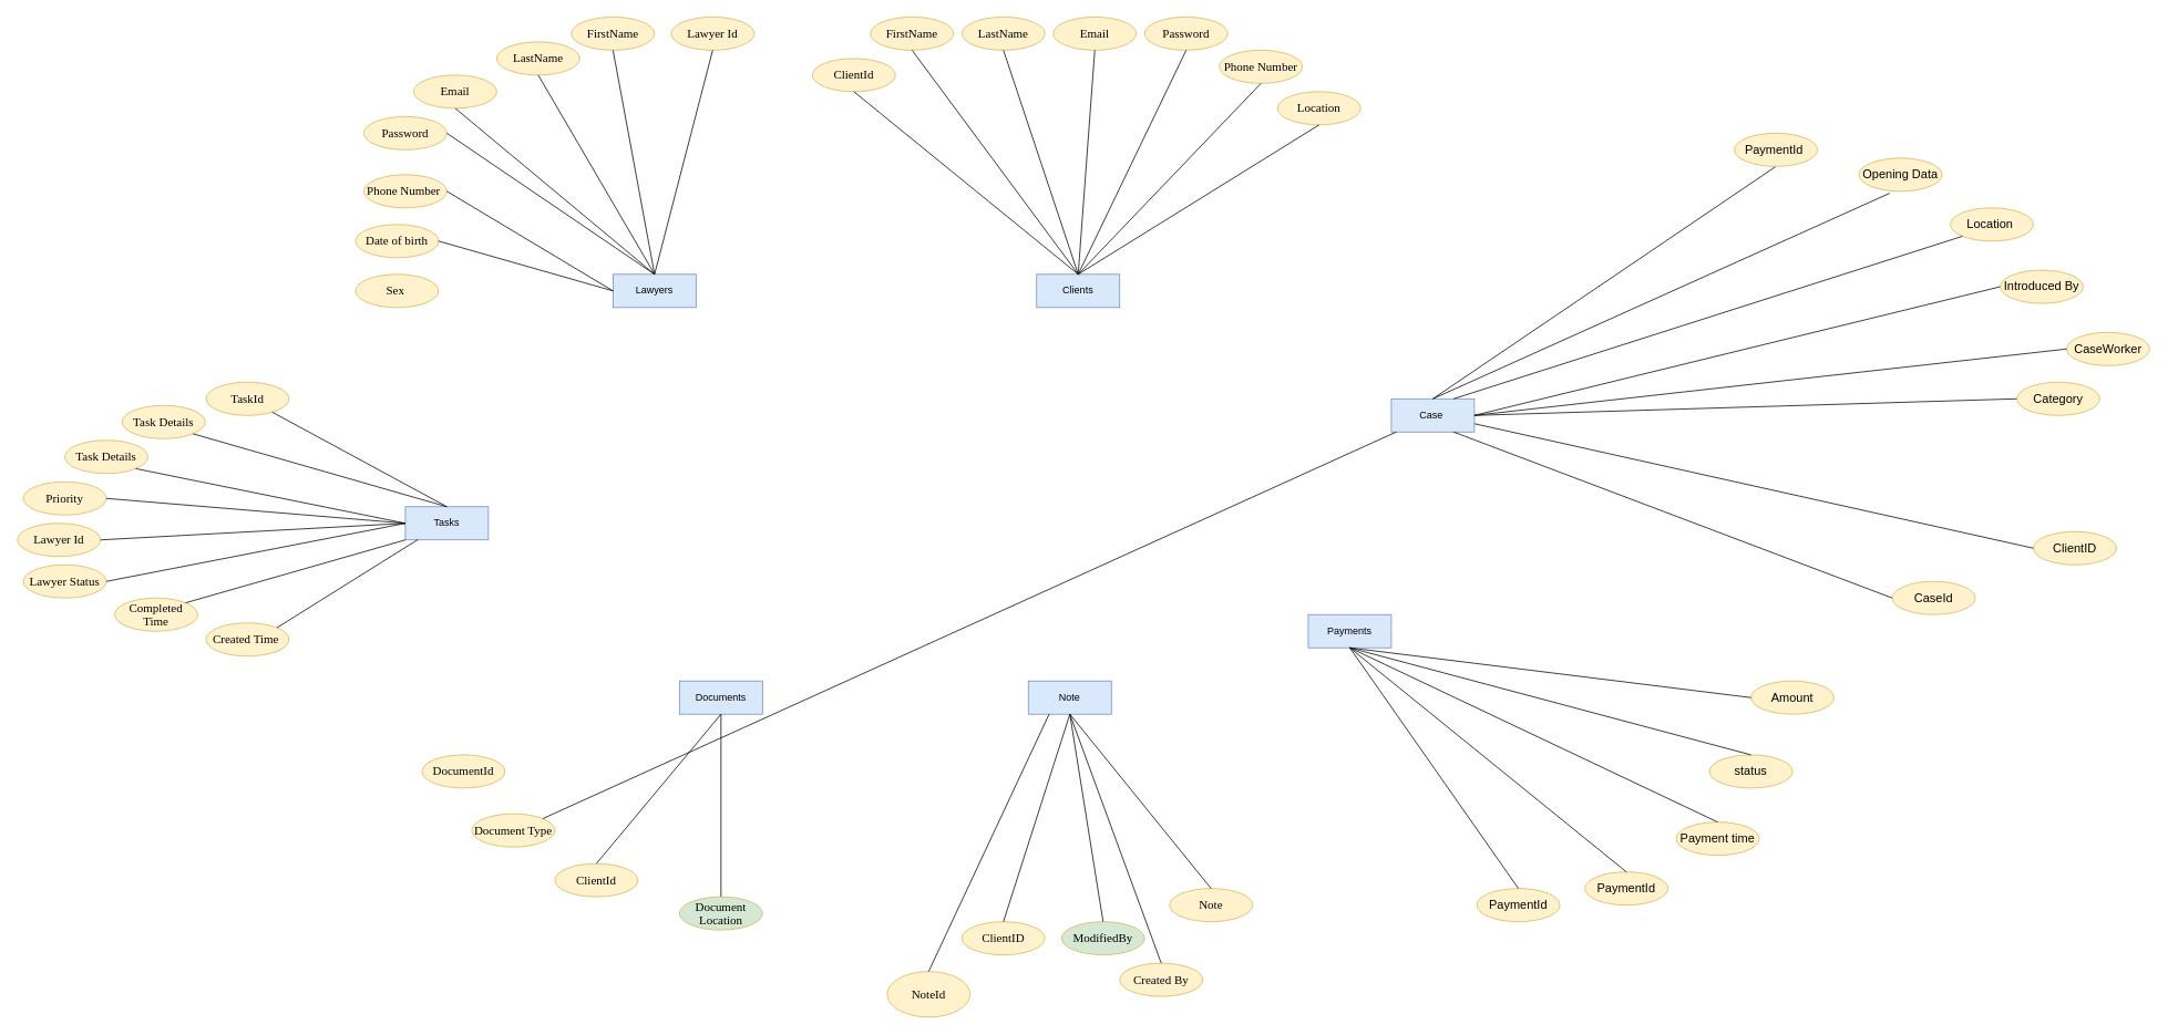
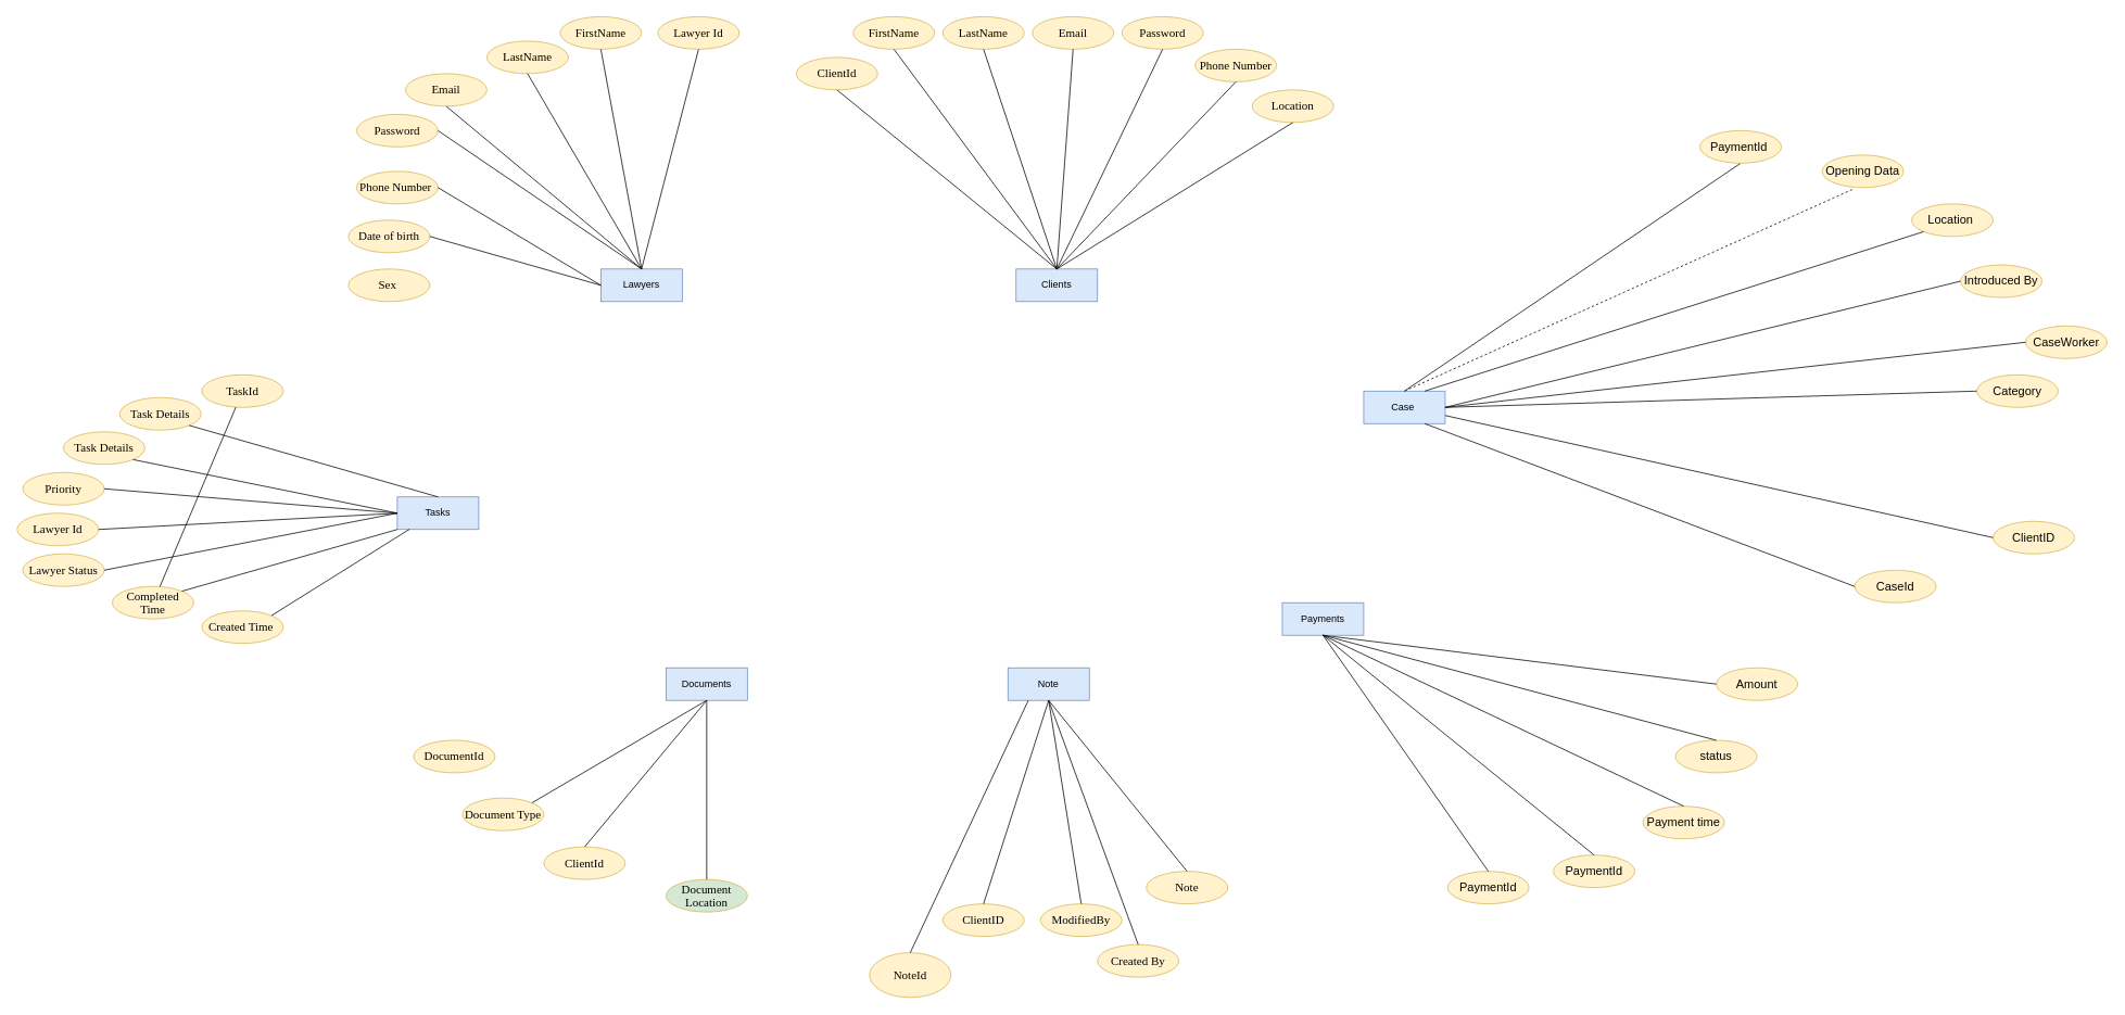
- <mxCell id="75" value="" style="endArrow=none;html=1;rounded=0;exitX=0.37;exitY=1.058;exitDx=0;exitDy=0;exitPerimeter=0;entryX=0.5;entryY=0;entryDx=0;entryDy=0;" edge="1" parent="1" source="83" target="13"><mxGeometry relative="1" as="geometry"><mxPoint x="1377" y="650" as="sourcePoint" /><mxPoint x="1537" y="650" as="targetPoint" /></mxGeometry></mxCell>
+ <mxCell id="75" value="" style="endArrow=none;html=1;rounded=0;exitX=0.37;exitY=1.058;exitDx=0;exitDy=0;exitPerimeter=0;entryX=0.5;entryY=0;entryDx=0;entryDy=0;dashed=1;" edge="1" parent="1" source="83" target="13"><mxGeometry relative="1" as="geometry"><mxPoint x="1377" y="650" as="sourcePoint" /><mxPoint x="1537" y="650" as="targetPoint" /></mxGeometry></mxCell>
- <mxCell id="31" value="" style="endArrow=none;html=1;rounded=0;entryX=0.5;entryY=0;entryDx=0;entryDy=0;" edge="1" parent="1" source="26" target="11"><mxGeometry relative="1" as="geometry"><mxPoint x="327" y="600" as="sourcePoint" /><mxPoint x="487" y="600" as="targetPoint" /></mxGeometry></mxCell>
+ <mxCell id="31" value="" style="endArrow=none;html=1;rounded=0;" edge="1" parent="1" source="26" target="28"><mxGeometry relative="1" as="geometry"><mxPoint x="327" y="600" as="sourcePoint" /><mxPoint x="487" y="600" as="targetPoint" /></mxGeometry></mxCell>
- <mxCell id="45" value="" style="endArrow=none;html=1;rounded=0;exitX=1;exitY=0;exitDx=0;exitDy=0;" edge="1" parent="1" source="39" target="13"><mxGeometry relative="1" as="geometry"><mxPoint x="947" y="820" as="sourcePoint" /><mxPoint x="1107" y="820" as="targetPoint" /></mxGeometry></mxCell>
+ <mxCell id="45" value="" style="endArrow=none;html=1;rounded=0;exitX=1;exitY=0;exitDx=0;exitDy=0;entryX=0.5;entryY=1;entryDx=0;entryDy=0;" edge="1" parent="1" source="39" target="8"><mxGeometry relative="1" as="geometry"><mxPoint x="947" y="820" as="sourcePoint" /><mxPoint x="1107" y="820" as="targetPoint" /></mxGeometry></mxCell>
- <mxCell id="61" value="&lt;span style=&quot;font-size: 11pt; line-height: 115%; font-family: Cambria, serif;&quot;&gt;ModifiedBy&lt;/span&gt;" style="ellipse;whiteSpace=wrap;html=1;align=center;fillColor=#d5e8d4;strokeColor=#d6b656;" vertex="1" parent="1"><mxGeometry x="1277" y="1110" width="100" height="40" as="geometry" /></mxCell>
+ <mxCell id="61" value="&lt;span style=&quot;font-size: 11pt; line-height: 115%; font-family: Cambria, serif;&quot;&gt;ModifiedBy&lt;/span&gt;" style="ellipse;whiteSpace=wrap;html=1;align=center;fillColor=#fff2cc;strokeColor=#d6b656;" vertex="1" parent="1"><mxGeometry x="1277" y="1110" width="100" height="40" as="geometry" /></mxCell>
